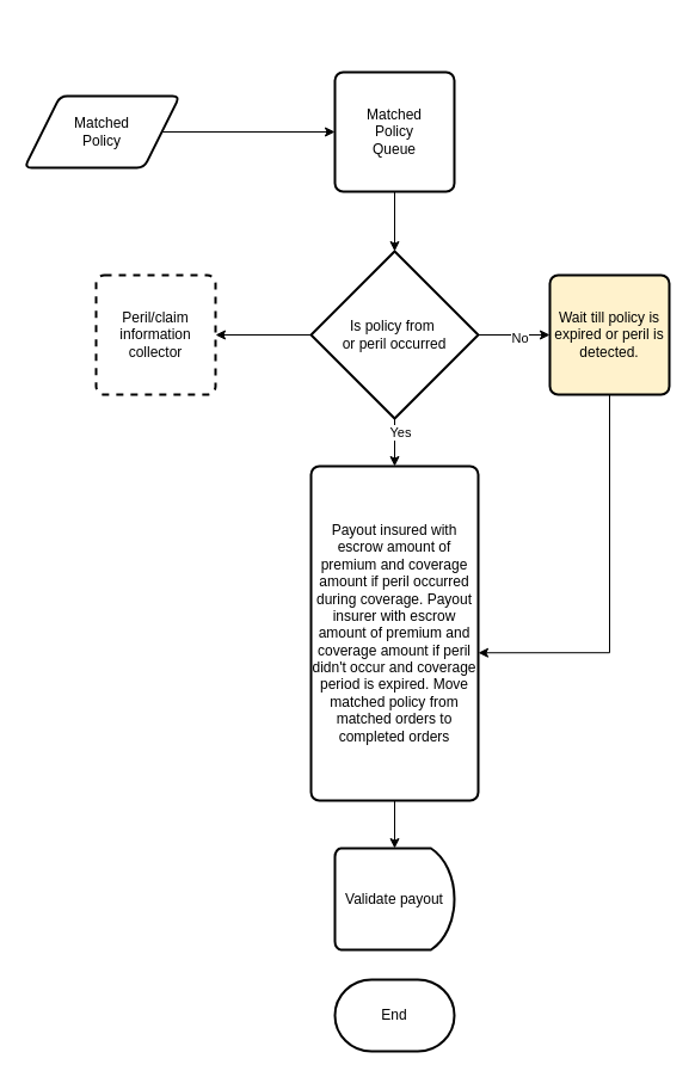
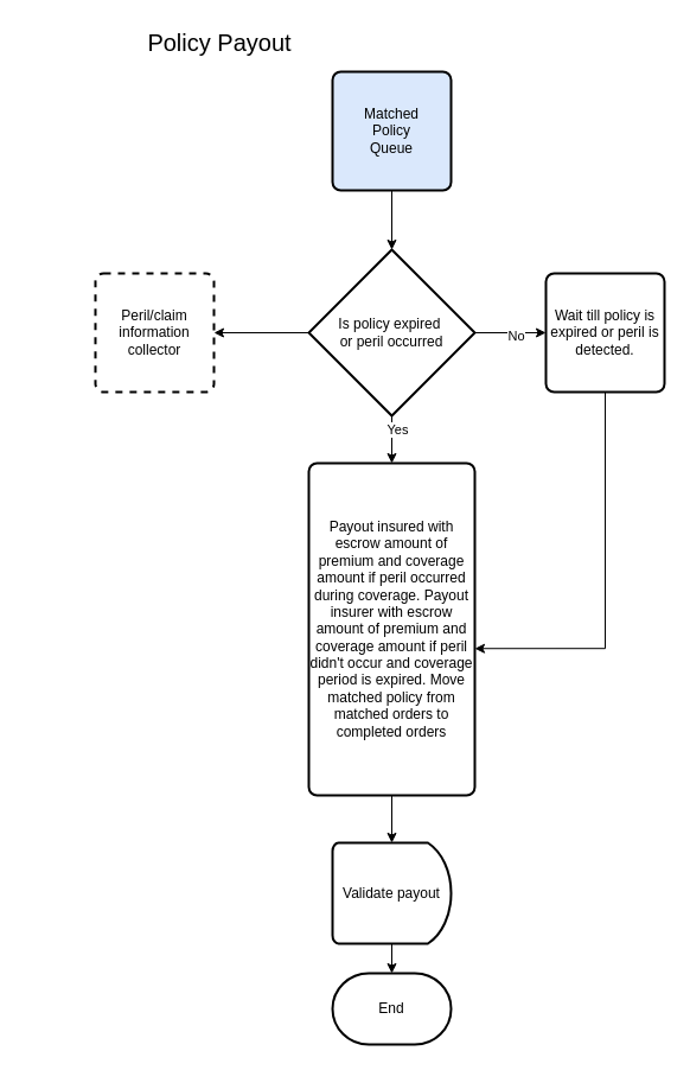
+ <mxCell id="17" value="Policy Payout" style="text;html=1;strokeColor=none;fillColor=none;align=center;verticalAlign=middle;whiteSpace=wrap;rounded=0;fontSize=20;" vertex="1" parent="1"><mxGeometry x="120" y="20" width="130" height="30" as="geometry" /></mxCell>
- <mxCell id="11" value="Matched&lt;br style=&quot;border-color: var(--border-color);&quot;&gt;Policy" style="shape=parallelogram;html=1;strokeWidth=2;perimeter=parallelogramPerimeter;whiteSpace=wrap;rounded=1;arcSize=12;size=0.23;" vertex="1" parent="1"><mxGeometry x="20" y="80" width="130" height="60" as="geometry" /></mxCell>
- <mxCell id="10" style="edgeStyle=orthogonalEdgeStyle;rounded=0;orthogonalLoop=1;jettySize=auto;html=1;entryX=0;entryY=0.5;entryDx=0;entryDy=0;" edge="1" parent="1" source="11" target="9"><mxGeometry relative="1" as="geometry" /></mxCell>
- <mxCell id="9" value="Matched&lt;br&gt;Policy&lt;br&gt;Queue" style="rounded=1;whiteSpace=wrap;html=1;absoluteArcSize=1;arcSize=14;strokeWidth=2;" vertex="1" parent="1"><mxGeometry x="280" y="60" width="100" height="100" as="geometry" /></mxCell>
+ <mxCell id="9" value="Matched&lt;br&gt;Policy&lt;br&gt;Queue" style="rounded=1;whiteSpace=wrap;html=1;absoluteArcSize=1;arcSize=14;strokeWidth=2;fillColor=#dae8fc;" vertex="1" parent="1"><mxGeometry x="280" y="60" width="100" height="100" as="geometry" /></mxCell>
- <mxCell id="7" value="Is policy from&amp;nbsp;&lt;br&gt;or peril occurred" style="strokeWidth=2;html=1;shape=mxgraph.flowchart.decision;whiteSpace=wrap;" vertex="1" parent="1"><mxGeometry x="260" y="210" width="140" height="140" as="geometry" /></mxCell>
+ <mxCell id="7" value="Is policy expired&amp;nbsp;&lt;br&gt;or peril occurred" style="strokeWidth=2;html=1;shape=mxgraph.flowchart.decision;whiteSpace=wrap;" vertex="1" parent="1"><mxGeometry x="260" y="210" width="140" height="140" as="geometry" /></mxCell>
- <mxCell id="15" value="Wait till policy is expired or peril is detected." style="rounded=1;whiteSpace=wrap;html=1;absoluteArcSize=1;arcSize=14;strokeWidth=2;fillColor=#fff2cc;" vertex="1" parent="1"><mxGeometry x="460" y="230" width="100" height="100" as="geometry" /></mxCell>
+ <mxCell id="15" value="Wait till policy is expired or peril is detected." style="rounded=1;whiteSpace=wrap;html=1;absoluteArcSize=1;arcSize=14;strokeWidth=2;" vertex="1" parent="1"><mxGeometry x="460" y="230" width="100" height="100" as="geometry" /></mxCell>
+ <mxCell id="18" style="edgeStyle=orthogonalEdgeStyle;rounded=0;orthogonalLoop=1;jettySize=auto;html=1;" edge="1" parent="1" source="19" target="16"><mxGeometry relative="1" as="geometry" /></mxCell>
